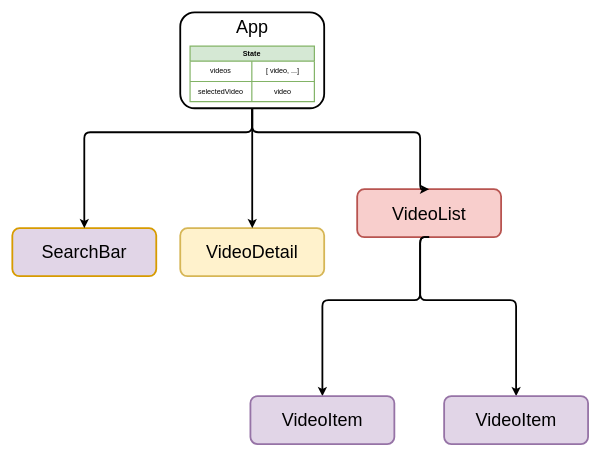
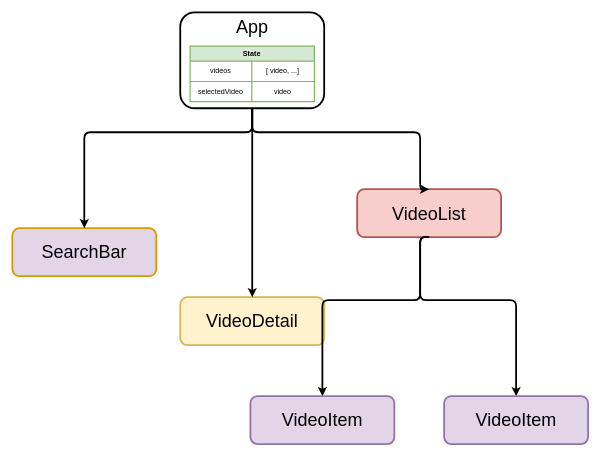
- <mxCell id="12" value="&lt;font style=&quot;font-size: 30px&quot;&gt;VideoDetail&lt;/font&gt;" style="rounded=1;whiteSpace=wrap;html=1;verticalAlign=middle;fillColor=#fff2cc;strokeColor=#d6b656;strokeWidth=3;" vertex="1" parent="1"><mxGeometry x="300" y="380" width="240" height="80" as="geometry" /></mxCell>
+ <mxCell id="12" value="&lt;font style=&quot;font-size: 30px&quot;&gt;VideoDetail&lt;/font&gt;" style="rounded=1;whiteSpace=wrap;html=1;verticalAlign=middle;fillColor=#fff2cc;strokeColor=#d6b656;strokeWidth=3;" vertex="1" parent="1"><mxGeometry x="300" y="495" width="240" height="80" as="geometry" /></mxCell>
